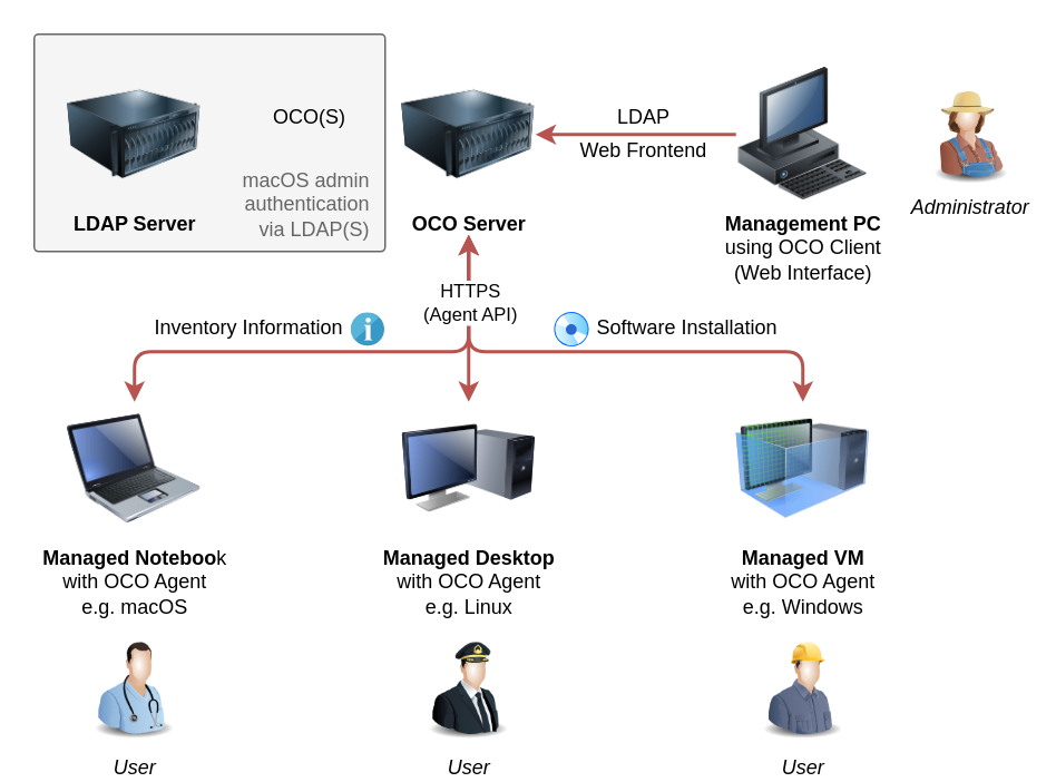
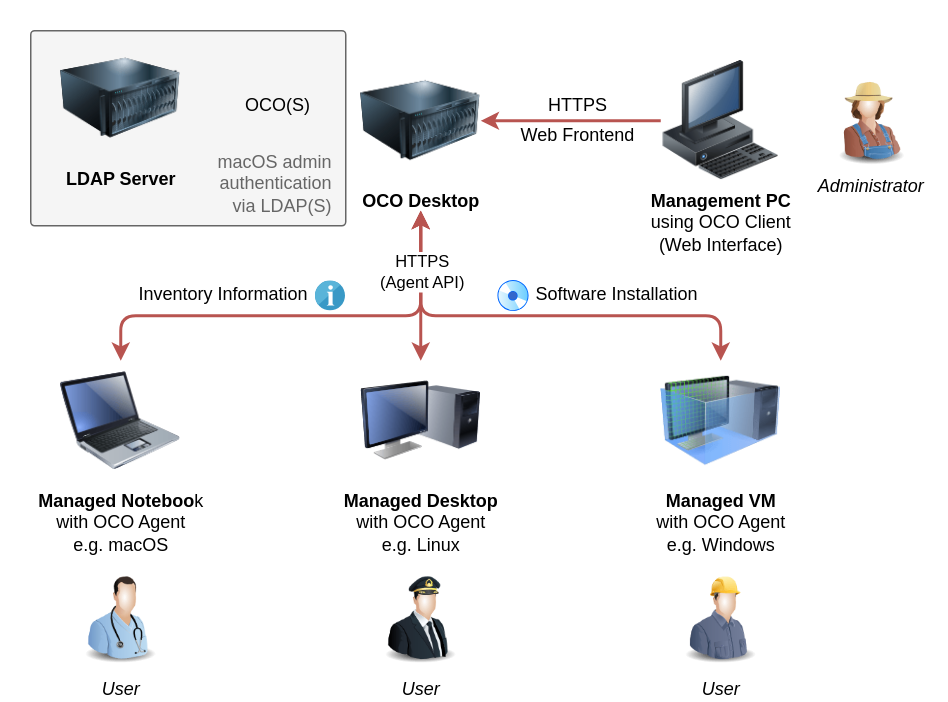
- <mxCell id="17" value="LDAP" style="text;html=1;strokeColor=none;fillColor=none;align=center;verticalAlign=middle;whiteSpace=wrap;rounded=0;labelBackgroundColor=#ffffff;" parent="1" vertex="1"><mxGeometry x="330" y="60" width="110" height="20" as="geometry" /></mxCell>
+ <mxCell id="17" value="HTTPS" style="text;html=1;strokeColor=none;fillColor=none;align=center;verticalAlign=middle;whiteSpace=wrap;rounded=0;labelBackgroundColor=#ffffff;" parent="1" vertex="1"><mxGeometry x="330" y="60" width="110" height="20" as="geometry" /></mxCell>
- <mxCell id="19" value="&lt;b&gt;LDAP Server&lt;/b&gt;" style="image;html=1;image=img/lib/clip_art/computers/Server_128x128.png;labelBackgroundColor=none;" parent="1" vertex="1"><mxGeometry x="40" y="40" width="80" height="80" as="geometry" /></mxCell>
+ <mxCell id="19" value="&lt;b&gt;LDAP Server&lt;/b&gt;" style="image;html=1;image=img/lib/clip_art/computers/Server_128x128.png;labelBackgroundColor=none;" parent="1" vertex="1"><mxGeometry x="40" y="25" width="80" height="80" as="geometry" /></mxCell>
- <mxCell id="7" value="&lt;b&gt;OCO Server&lt;/b&gt;" style="image;html=1;image=img/lib/clip_art/computers/Server_128x128.png;labelBackgroundColor=#ffffff;" parent="1" vertex="1"><mxGeometry x="240" y="40" width="80" height="80" as="geometry" /></mxCell>
+ <mxCell id="7" value="&lt;b&gt;OCO Desktop&lt;/b&gt;" style="image;html=1;image=img/lib/clip_art/computers/Server_128x128.png;labelBackgroundColor=#ffffff;" parent="1" vertex="1"><mxGeometry x="240" y="40" width="80" height="80" as="geometry" /></mxCell>
